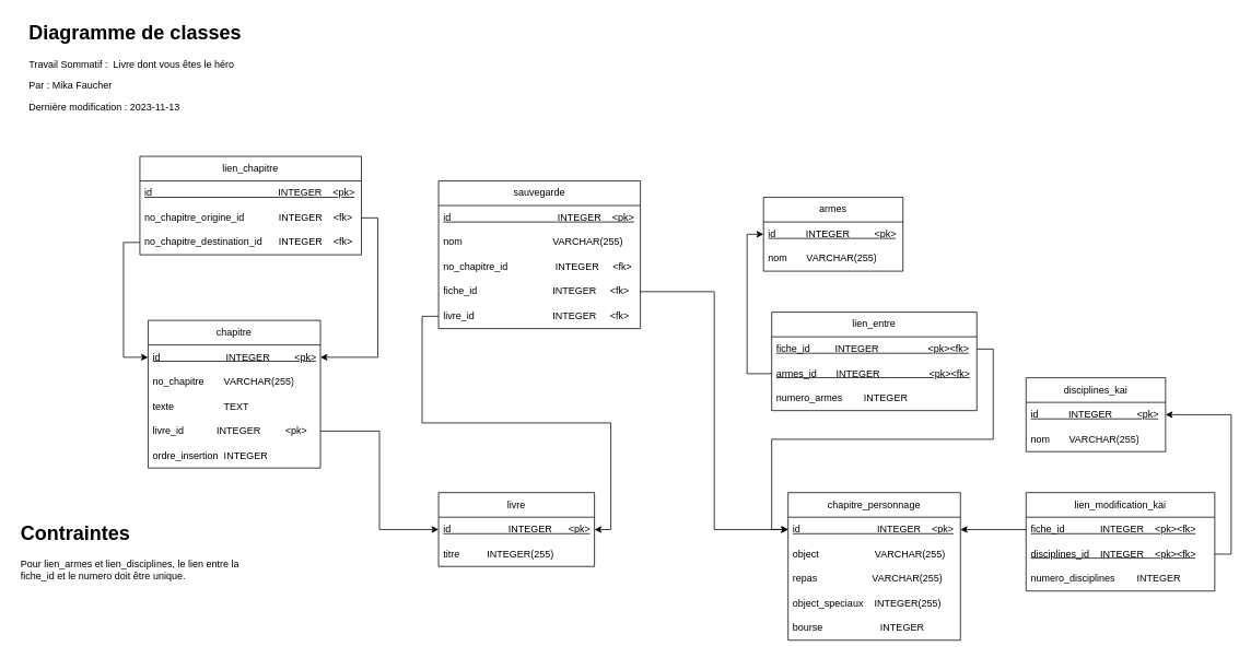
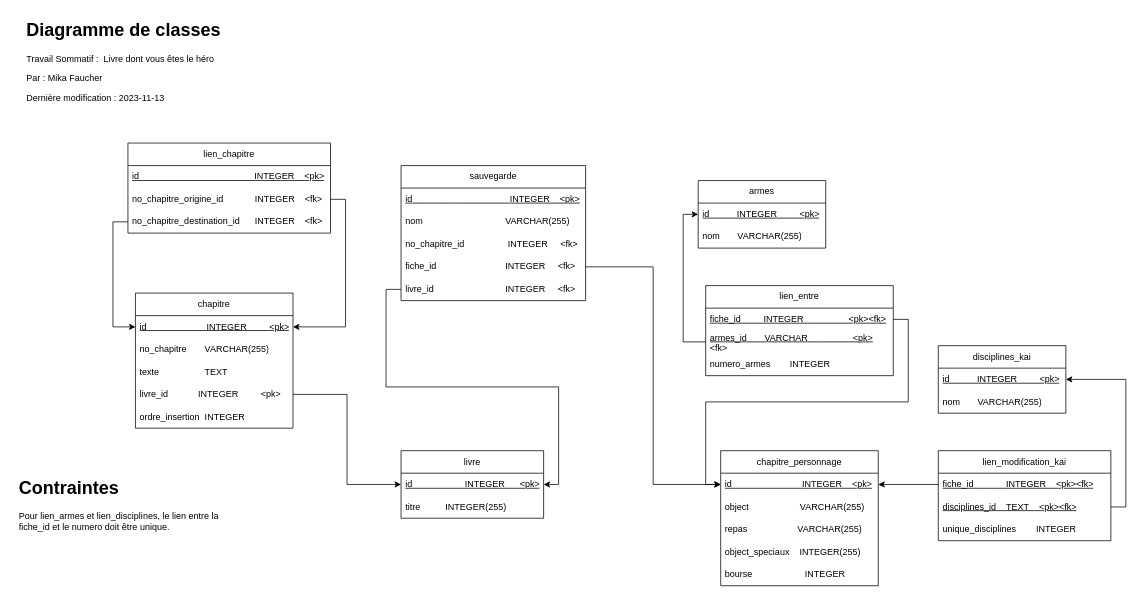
- <mxCell id="34" value="&lt;u&gt;armes_id&lt;span style=&quot;&quot;&gt;&lt;span style=&quot;&quot;&gt;&amp;nbsp;&amp;nbsp;&amp;nbsp;&amp;nbsp;&lt;/span&gt;&lt;/span&gt;&lt;span style=&quot;&quot;&gt;&lt;span style=&quot;&quot;&gt;&amp;nbsp;&amp;nbsp;           &lt;/span&gt;&lt;/span&gt;INTEGER&amp;nbsp; &amp;nbsp;&amp;nbsp;&lt;/u&gt;&lt;u&gt;&amp;nbsp; &amp;nbsp; &amp;nbsp; &amp;nbsp; &amp;nbsp; &amp;nbsp; &amp;nbsp; &amp;lt;pk&amp;gt;&amp;lt;fk&amp;gt;&lt;/u&gt;" style="text;strokeColor=none;fillColor=none;align=left;verticalAlign=middle;spacingLeft=4;spacingRight=4;overflow=hidden;points=[[0,0.5],[1,0.5]];portConstraint=eastwest;rotatable=0;whiteSpace=wrap;html=1;" vertex="1" parent="32"><mxGeometry y="60" width="250" height="30" as="geometry" /></mxCell>
+ <mxCell id="34" value="&lt;u&gt;armes_id&lt;span style=&quot;&quot;&gt;&lt;span style=&quot;&quot;&gt;&amp;nbsp;&amp;nbsp;&amp;nbsp;&amp;nbsp;&lt;/span&gt;&lt;/span&gt;&lt;span style=&quot;&quot;&gt;&lt;span style=&quot;&quot;&gt;&amp;nbsp;&amp;nbsp;           &lt;/span&gt;&lt;/span&gt;VARCHAR&amp;nbsp; &amp;nbsp;&amp;nbsp;&lt;/u&gt;&lt;u&gt;&amp;nbsp; &amp;nbsp; &amp;nbsp; &amp;nbsp; &amp;nbsp; &amp;nbsp; &amp;nbsp; &amp;lt;pk&amp;gt;&amp;lt;fk&amp;gt;&lt;/u&gt;" style="text;strokeColor=none;fillColor=none;align=left;verticalAlign=middle;spacingLeft=4;spacingRight=4;overflow=hidden;points=[[0,0.5],[1,0.5]];portConstraint=eastwest;rotatable=0;whiteSpace=wrap;html=1;" vertex="1" parent="32"><mxGeometry y="60" width="250" height="30" as="geometry" /></mxCell>
- <mxCell id="21" value="&lt;u&gt;disciplines_id&amp;nbsp;&amp;nbsp;&amp;nbsp;&amp;nbsp;INTEGER&amp;nbsp;&amp;nbsp;&amp;nbsp;&amp;nbsp;&amp;lt;pk&amp;gt;&amp;lt;fk&amp;gt;&lt;/u&gt;" style="text;strokeColor=none;fillColor=none;align=left;verticalAlign=middle;spacingLeft=4;spacingRight=4;overflow=hidden;points=[[0,0.5],[1,0.5]];portConstraint=eastwest;rotatable=0;whiteSpace=wrap;html=1;" vertex="1" parent="19"><mxGeometry y="60" width="230" height="30" as="geometry" /></mxCell>
+ <mxCell id="21" value="&lt;u&gt;disciplines_id&amp;nbsp;&amp;nbsp;&amp;nbsp;&amp;nbsp;TEXT&amp;nbsp;&amp;nbsp;&amp;nbsp;&amp;nbsp;&amp;lt;pk&amp;gt;&amp;lt;fk&amp;gt;&lt;/u&gt;" style="text;strokeColor=none;fillColor=none;align=left;verticalAlign=middle;spacingLeft=4;spacingRight=4;overflow=hidden;points=[[0,0.5],[1,0.5]];portConstraint=eastwest;rotatable=0;whiteSpace=wrap;html=1;" vertex="1" parent="19"><mxGeometry y="60" width="230" height="30" as="geometry" /></mxCell>
- <mxCell id="22" value="numero_disciplines&amp;nbsp; &amp;nbsp;&amp;nbsp;&lt;span style=&quot;&quot;&gt;&lt;span style=&quot;white-space: pre;&quot;&gt;&amp;nbsp;&amp;nbsp;&amp;nbsp;&amp;nbsp;&lt;/span&gt;&lt;/span&gt;INTEGER" style="text;strokeColor=none;fillColor=none;align=left;verticalAlign=middle;spacingLeft=4;spacingRight=4;overflow=hidden;points=[[0,0.5],[1,0.5]];portConstraint=eastwest;rotatable=0;whiteSpace=wrap;html=1;" vertex="1" parent="19"><mxGeometry y="90" width="230" height="30" as="geometry" /></mxCell>
+ <mxCell id="22" value="unique_disciplines&amp;nbsp; &amp;nbsp;&amp;nbsp;&lt;span style=&quot;&quot;&gt;&lt;span style=&quot;white-space: pre;&quot;&gt;&amp;nbsp;&amp;nbsp;&amp;nbsp;&amp;nbsp;&lt;/span&gt;&lt;/span&gt;INTEGER" style="text;strokeColor=none;fillColor=none;align=left;verticalAlign=middle;spacingLeft=4;spacingRight=4;overflow=hidden;points=[[0,0.5],[1,0.5]];portConstraint=eastwest;rotatable=0;whiteSpace=wrap;html=1;" vertex="1" parent="19"><mxGeometry y="90" width="230" height="30" as="geometry" /></mxCell>
